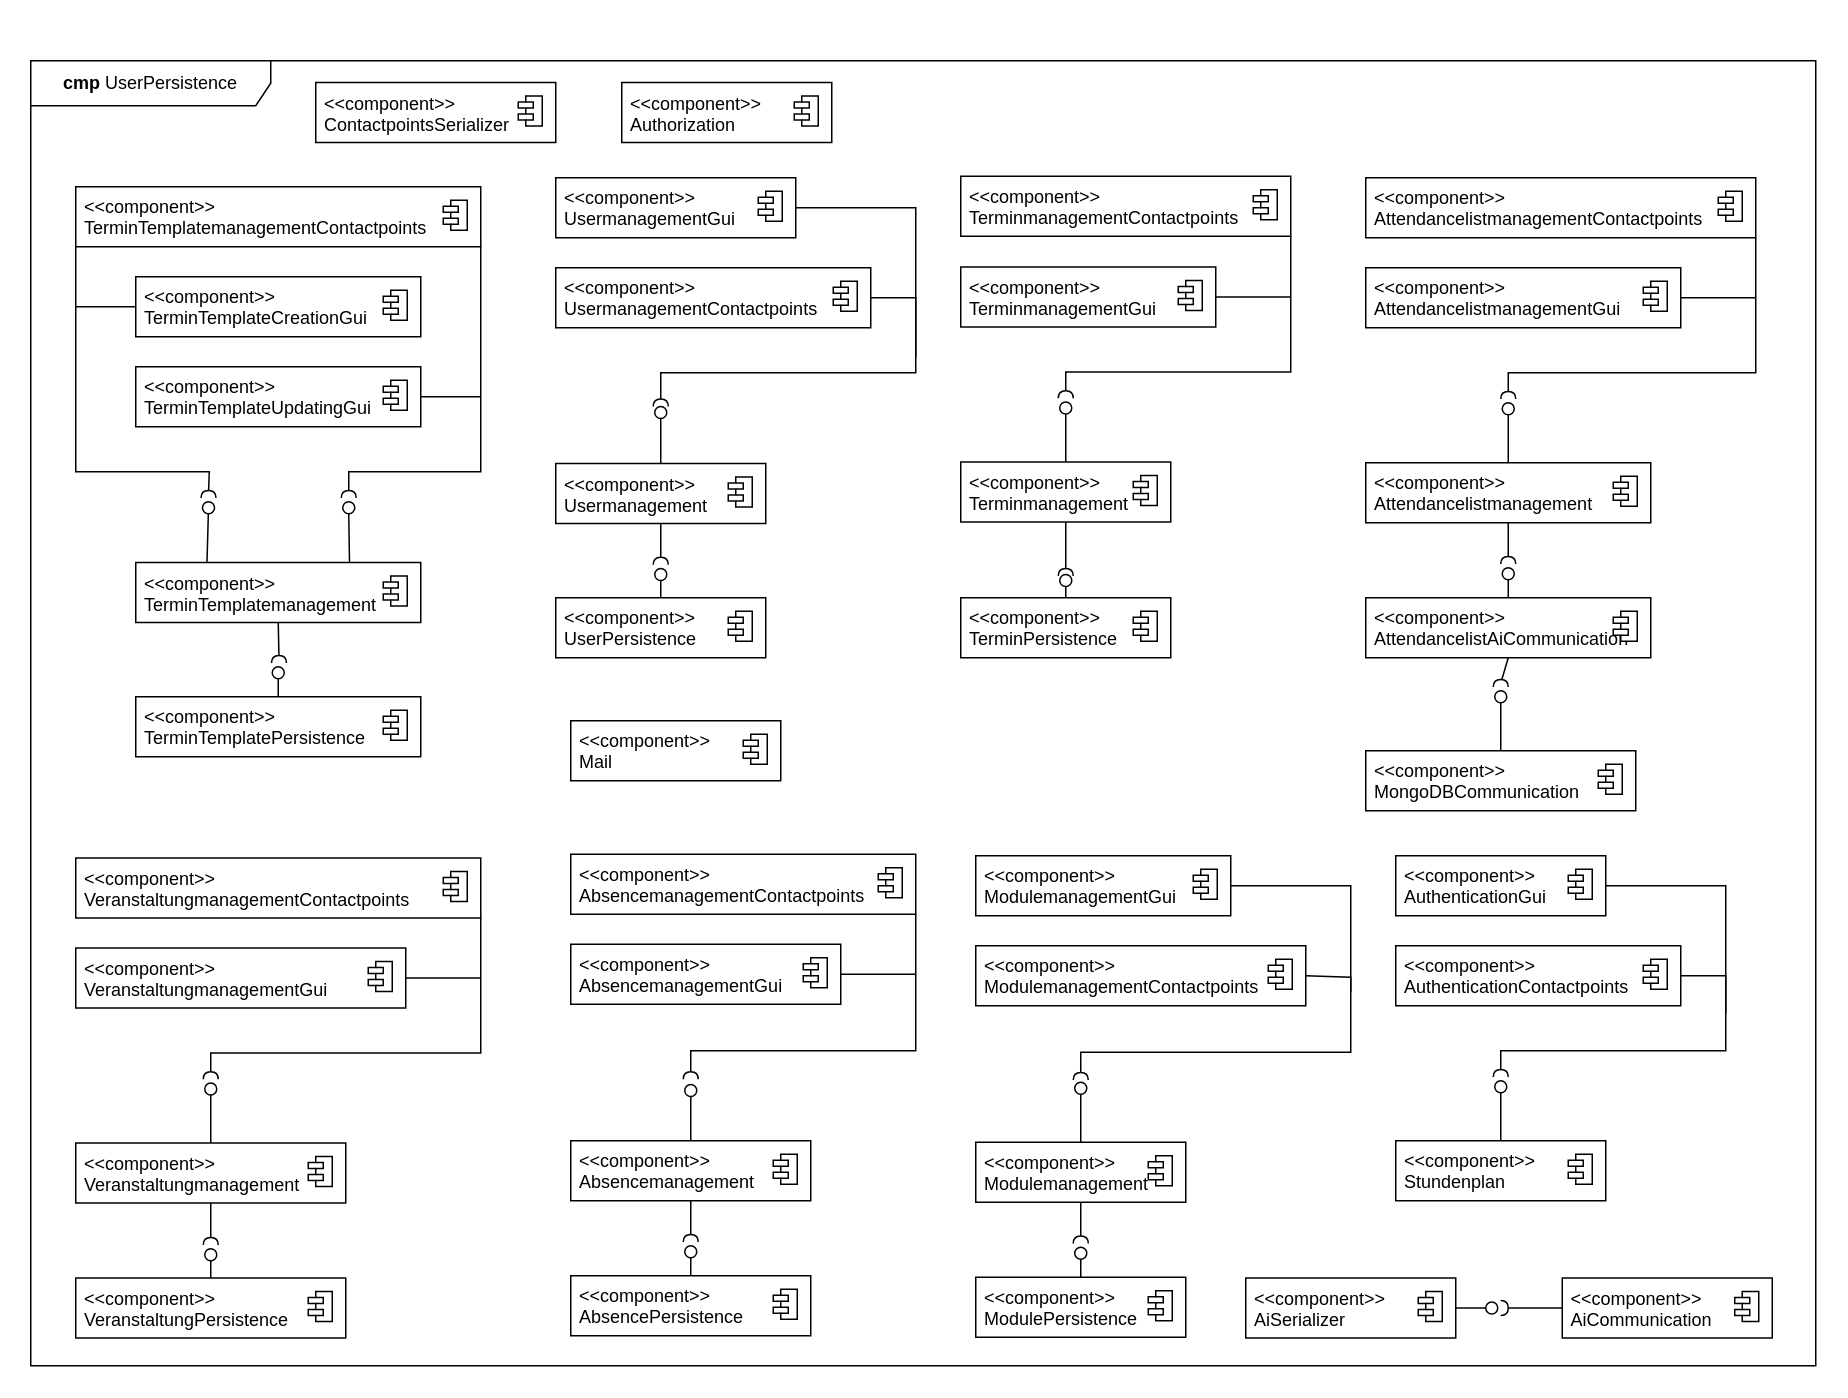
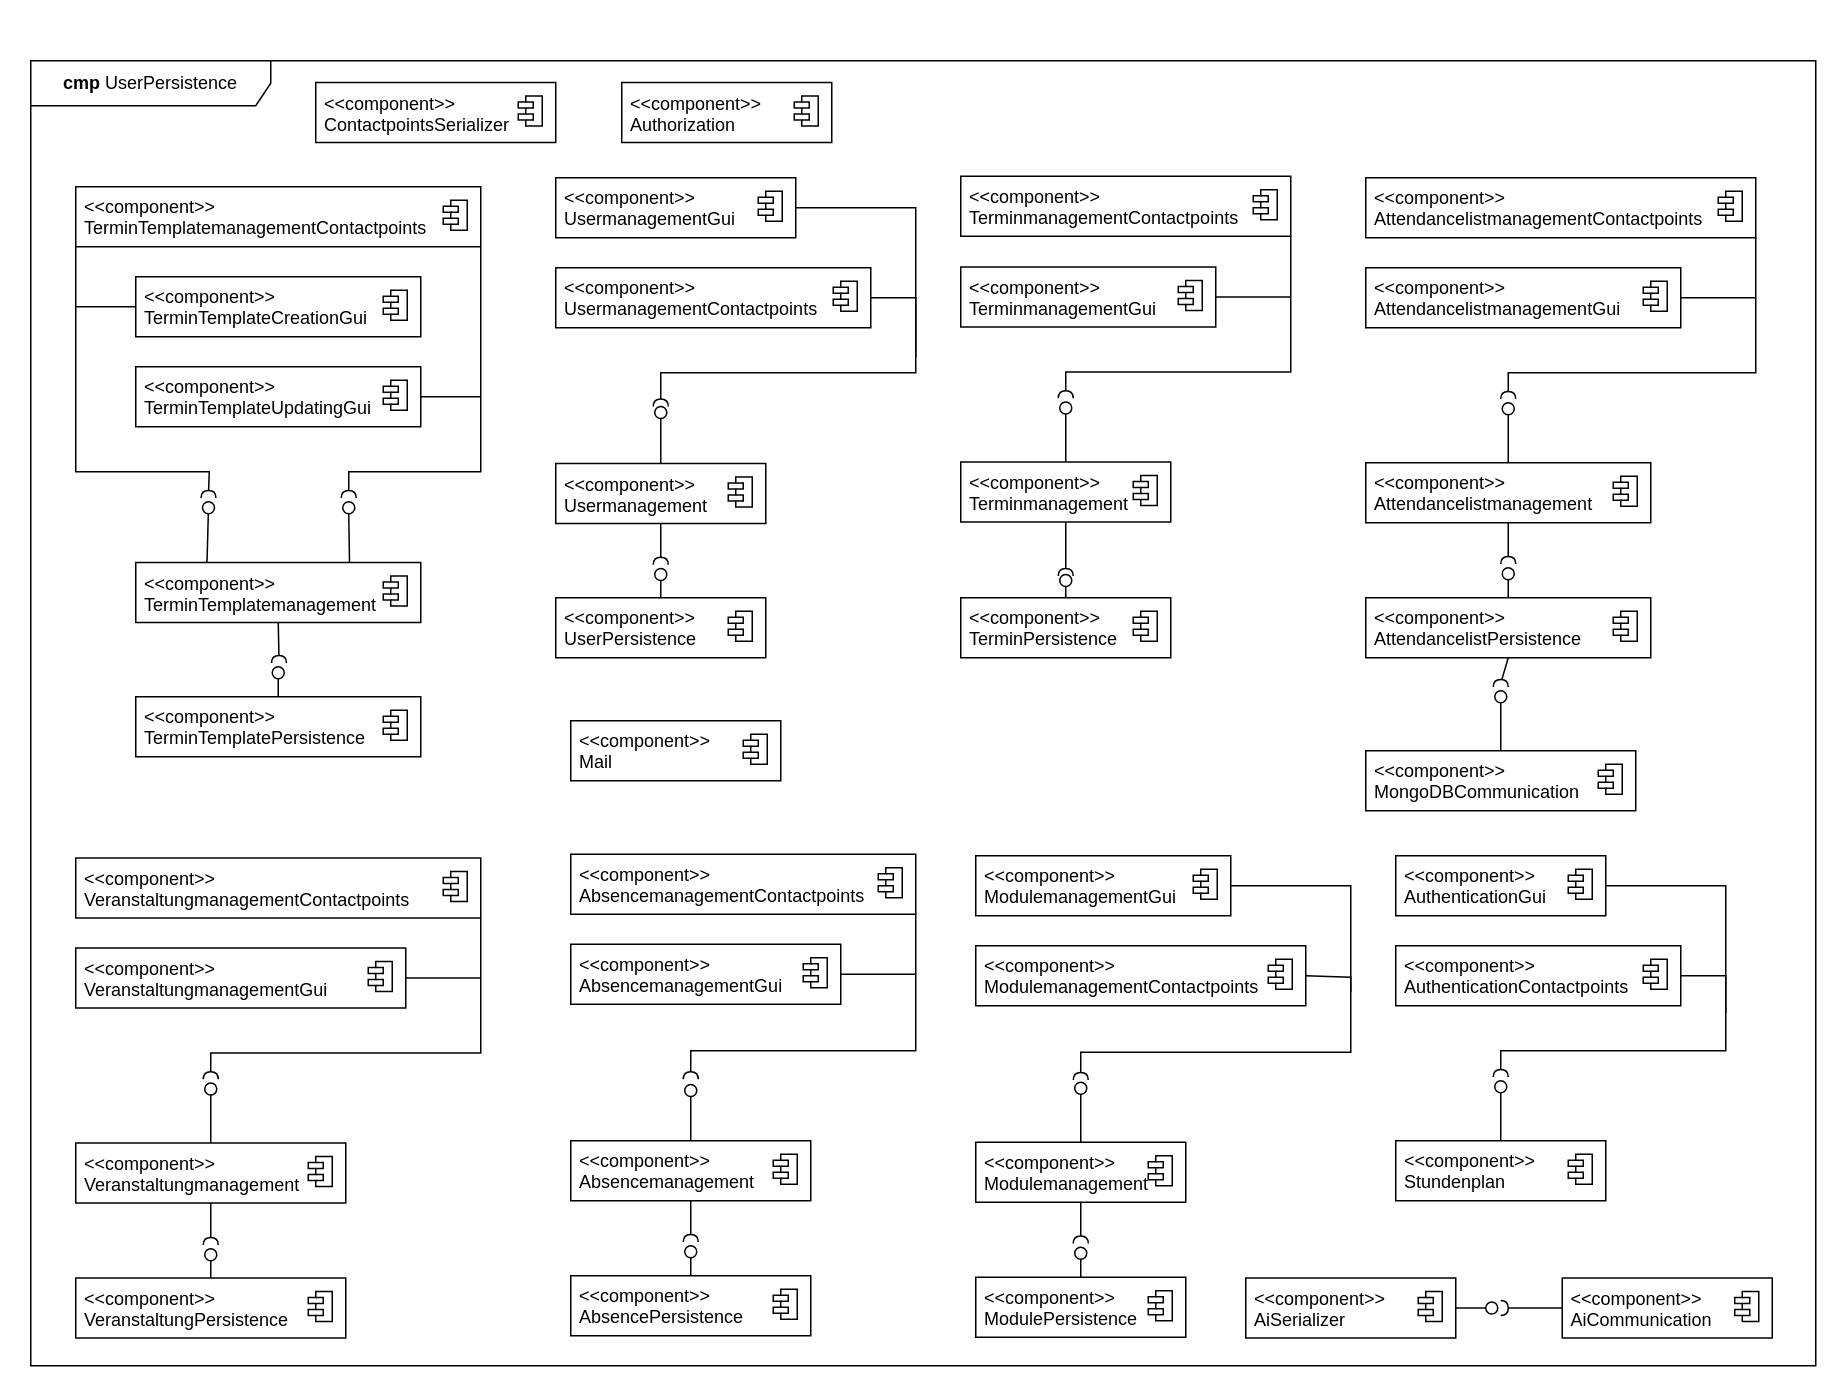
- <mxCell id="28" value="&amp;lt;&amp;lt;component&amp;gt;&amp;gt;&lt;br&gt;&lt;div&gt;&lt;span style=&quot;background-color: initial;&quot;&gt;Attendancelist&lt;/span&gt;AiCommunication&lt;br&gt;&lt;/div&gt;" style="html=1;align=left;spacingLeft=4;verticalAlign=top;strokeColor=none;fillColor=none;whiteSpace=wrap;" parent="27" vertex="1"><mxGeometry width="190" height="40" as="geometry" /></mxCell>
+ <mxCell id="28" value="&amp;lt;&amp;lt;component&amp;gt;&amp;gt;&lt;br&gt;&lt;div&gt;&lt;span style=&quot;background-color: initial;&quot;&gt;Attendancelist&lt;/span&gt;Persistence&lt;br&gt;&lt;/div&gt;" style="html=1;align=left;spacingLeft=4;verticalAlign=top;strokeColor=none;fillColor=none;whiteSpace=wrap;" parent="27" vertex="1"><mxGeometry width="190" height="40" as="geometry" /></mxCell>
